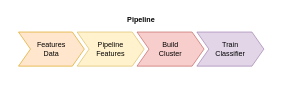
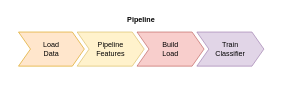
- <mxCell id="3" value="Features&lt;div&gt;Data&lt;/div&gt;" style="shape=step;perimeter=stepPerimeter;fixedSize=1;points=[];whiteSpace=wrap;html=1;fillColor=#ffe6cc;strokeColor=#d79b00;" parent="2" vertex="1"><mxGeometry x="10" y="33" width="110" height="57" as="geometry" /></mxCell>
+ <mxCell id="3" value="Load&lt;div&gt;Data&lt;/div&gt;" style="shape=step;perimeter=stepPerimeter;fixedSize=1;points=[];whiteSpace=wrap;html=1;fillColor=#ffe6cc;strokeColor=#d79b00;" parent="2" vertex="1"><mxGeometry x="10" y="33" width="110" height="57" as="geometry" /></mxCell>
- <mxCell id="5" value="Build&lt;div&gt;Cluster&lt;/div&gt;" style="shape=step;perimeter=stepPerimeter;fixedSize=1;points=[];whiteSpace=wrap;html=1;fillColor=#f8cecc;strokeColor=#b85450;" parent="2" vertex="1"><mxGeometry x="208" y="33" width="112" height="57" as="geometry" /></mxCell>
+ <mxCell id="5" value="Build&lt;div&gt;Load&lt;/div&gt;" style="shape=step;perimeter=stepPerimeter;fixedSize=1;points=[];whiteSpace=wrap;html=1;fillColor=#f8cecc;strokeColor=#b85450;" parent="2" vertex="1"><mxGeometry x="208" y="33" width="112" height="57" as="geometry" /></mxCell>
